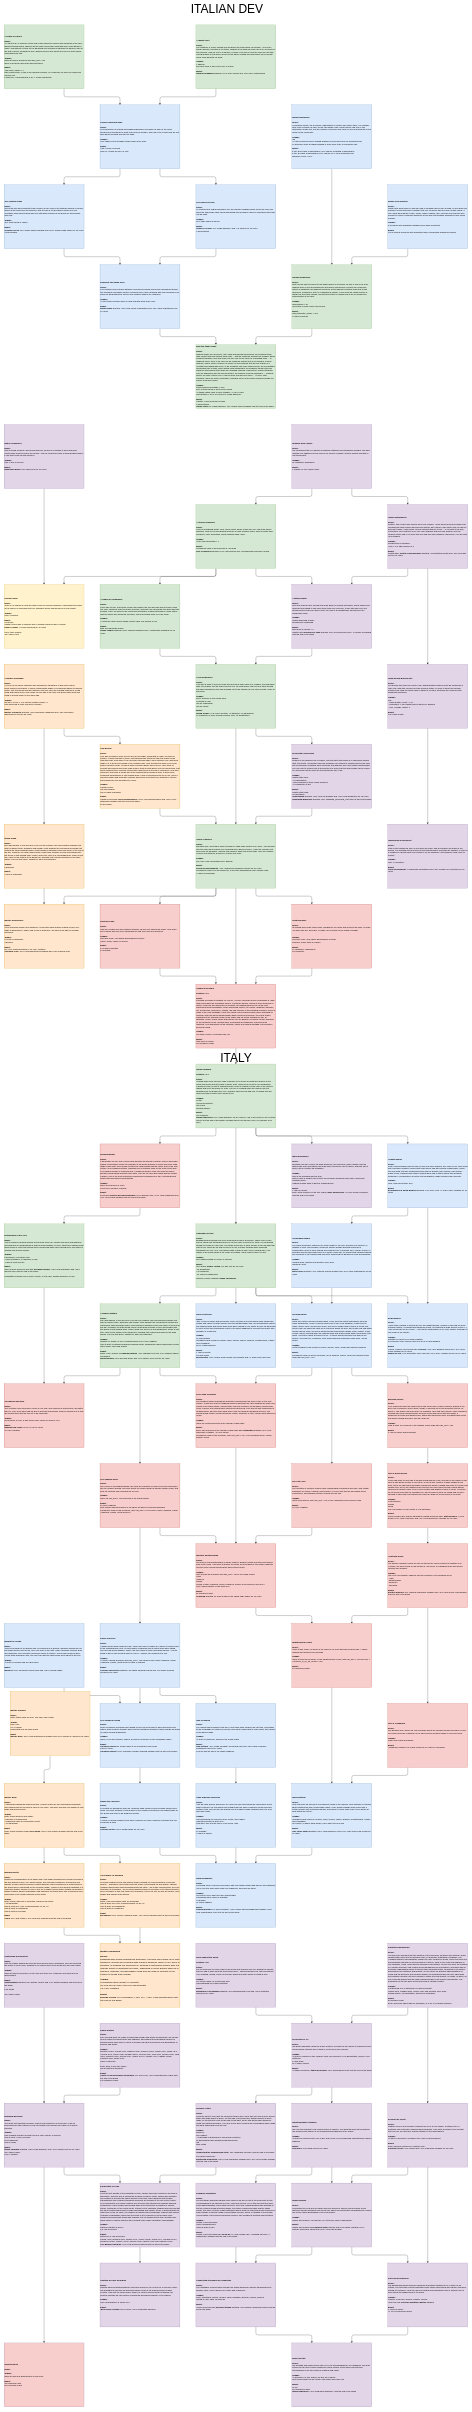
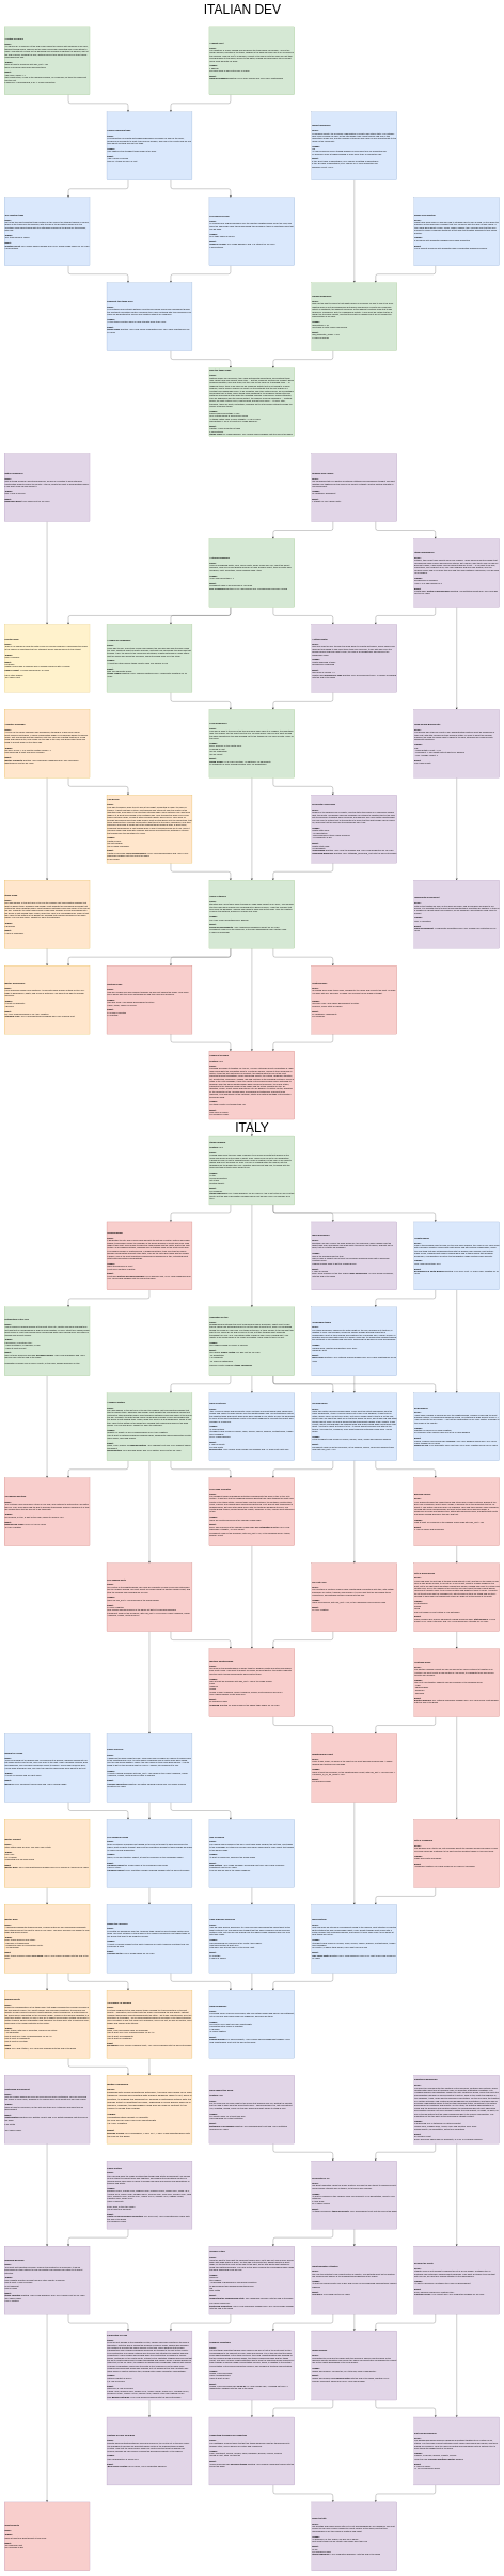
- <mxCell id="98" value="&lt;font style=&quot;font-size: 60px&quot;&gt;ITALY&lt;/font&gt;" style="text;html=1;align=center;verticalAlign=middle;resizable=0;points=[];autosize=1;" parent="1" vertex="1"><mxGeometry x="1095" y="5270" width="170" height="40" as="geometry" /></mxCell>
+ <mxCell id="98" value="&lt;font style=&quot;font-size: 60px&quot;&gt;ITALY&lt;/font&gt;" style="text;html=1;align=center;verticalAlign=middle;resizable=0;points=[];autosize=1;" parent="1" vertex="1"><mxGeometry x="1095" y="5260" width="170" height="40" as="geometry" /></mxCell>
- <mxCell id="155" value="&lt;div style=&quot;font-size: 10px;&quot;&gt;&lt;b style=&quot;font-size: 10px;&quot;&gt;Military Support&lt;/b&gt;&lt;/div&gt;&lt;div style=&quot;font-size: 10px;&quot;&gt;&lt;br style=&quot;font-size: 10px;&quot;&gt;&lt;/div&gt;&lt;div style=&quot;font-size: 10px;&quot;&gt;&lt;b style=&quot;font-size: 10px;&quot;&gt;&lt;i style=&quot;font-size: 10px;&quot;&gt;Descr:&lt;br style=&quot;font-size: 10px;&quot;&gt;&lt;/i&gt;&lt;/b&gt;Other states have an army. Our army has a state.&lt;br style=&quot;font-size: 10px;&quot;&gt;&lt;/div&gt;&lt;div style=&quot;font-size: 10px;&quot;&gt;&lt;span style=&quot;font-size: 10px;&quot;&gt;&lt;br style=&quot;font-size: 10px;&quot;&gt;&lt;/span&gt;&lt;/div&gt;&lt;div style=&quot;font-size: 10px;&quot;&gt;&lt;span style=&quot;font-size: 10px;&quot;&gt;&lt;b style=&quot;font-size: 10px;&quot;&gt;&lt;i style=&quot;font-size: 10px;&quot;&gt;Trigger&lt;/i&gt;&lt;/b&gt;&lt;/span&gt;&lt;/div&gt;&lt;div style=&quot;font-size: 10px;&quot;&gt;Has 6 MIL&lt;br style=&quot;font-size: 10px;&quot;&gt;Lvl 3 Advisor&lt;/div&gt;&lt;div style=&quot;font-size: 10px;&quot;&gt;Completed One Mil Idea Group&lt;/div&gt;&lt;div style=&quot;font-size: 10px;&quot;&gt;&lt;span style=&quot;font-size: 10px;&quot;&gt;&lt;br style=&quot;font-size: 10px;&quot;&gt;&lt;/span&gt;&lt;/div&gt;&lt;div style=&quot;font-size: 10px;&quot;&gt;&lt;span style=&quot;font-size: 10px;&quot;&gt;&lt;b style=&quot;font-size: 10px;&quot;&gt;&lt;i style=&quot;font-size: 10px;&quot;&gt;Effect&lt;/i&gt;&lt;/b&gt;&lt;/span&gt;&lt;/div&gt;&lt;div style=&quot;font-size: 10px;&quot;&gt;&lt;b style=&quot;font-size: 10px;&quot;&gt;Military Base&lt;/b&gt;&amp;nbsp;-20% Land Maintenance Modifier and +10% Morale of Armies for 25 years&lt;/div&gt;" style="rounded=0;whiteSpace=wrap;html=1;fillColor=#ffe6cc;strokeColor=#d79b00;align=left;fontSize=10;" parent="1" vertex="1"><mxGeometry x="50" y="8460" width="400" height="320" as="geometry" /></mxCell>
+ <mxCell id="155" value="&lt;div style=&quot;font-size: 10px;&quot;&gt;&lt;b style=&quot;font-size: 10px;&quot;&gt;Military Support&lt;/b&gt;&lt;/div&gt;&lt;div style=&quot;font-size: 10px;&quot;&gt;&lt;br style=&quot;font-size: 10px;&quot;&gt;&lt;/div&gt;&lt;div style=&quot;font-size: 10px;&quot;&gt;&lt;b style=&quot;font-size: 10px;&quot;&gt;&lt;i style=&quot;font-size: 10px;&quot;&gt;Descr:&lt;br style=&quot;font-size: 10px;&quot;&gt;&lt;/i&gt;&lt;/b&gt;Other states have an army. Our army has a state.&lt;br style=&quot;font-size: 10px;&quot;&gt;&lt;/div&gt;&lt;div style=&quot;font-size: 10px;&quot;&gt;&lt;span style=&quot;font-size: 10px;&quot;&gt;&lt;br style=&quot;font-size: 10px;&quot;&gt;&lt;/span&gt;&lt;/div&gt;&lt;div style=&quot;font-size: 10px;&quot;&gt;&lt;span style=&quot;font-size: 10px;&quot;&gt;&lt;b style=&quot;font-size: 10px;&quot;&gt;&lt;i style=&quot;font-size: 10px;&quot;&gt;Trigger&lt;/i&gt;&lt;/b&gt;&lt;/span&gt;&lt;/div&gt;&lt;div style=&quot;font-size: 10px;&quot;&gt;Has 6 MIL&lt;br style=&quot;font-size: 10px;&quot;&gt;Lvl 3 Advisor&lt;/div&gt;&lt;div style=&quot;font-size: 10px;&quot;&gt;Completed One Mil Idea Group&lt;/div&gt;&lt;div style=&quot;font-size: 10px;&quot;&gt;&lt;span style=&quot;font-size: 10px;&quot;&gt;&lt;br style=&quot;font-size: 10px;&quot;&gt;&lt;/span&gt;&lt;/div&gt;&lt;div style=&quot;font-size: 10px;&quot;&gt;&lt;span style=&quot;font-size: 10px;&quot;&gt;&lt;b style=&quot;font-size: 10px;&quot;&gt;&lt;i style=&quot;font-size: 10px;&quot;&gt;Effect&lt;/i&gt;&lt;/b&gt;&lt;/span&gt;&lt;/div&gt;&lt;div style=&quot;font-size: 10px;&quot;&gt;&lt;b style=&quot;font-size: 10px;&quot;&gt;Military Base&lt;/b&gt;&amp;nbsp;-20% Land Maintenance Modifier and +10% Morale of Armies for 25 years&lt;/div&gt;" style="rounded=0;whiteSpace=wrap;html=1;fillColor=#ffe6cc;strokeColor=#d79b00;align=left;fontSize=10;" parent="1" vertex="1"><mxGeometry y="8520" width="400" height="320" as="geometry" x="20" /></mxCell>
